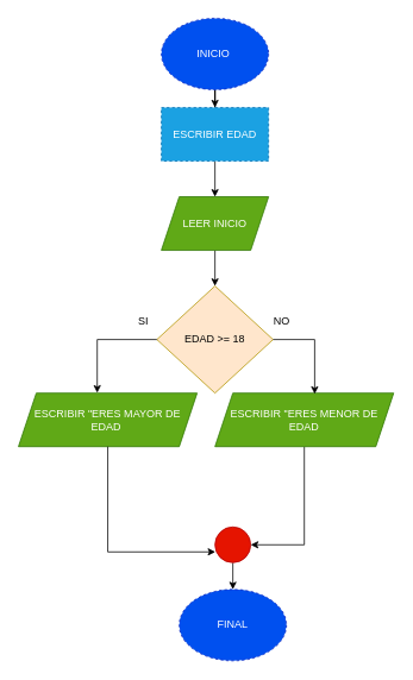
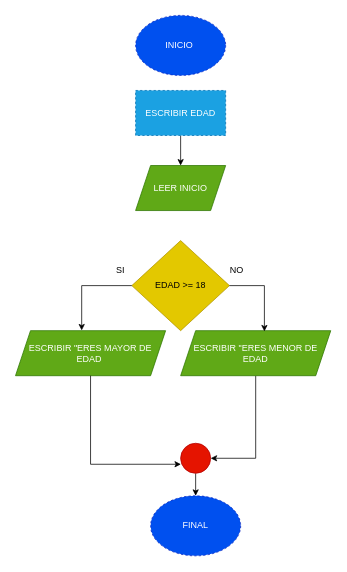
- <mxCell id="2" value="" style="edgeStyle=orthogonalEdgeStyle;rounded=0;orthogonalLoop=1;jettySize=auto;html=1;" parent="1" source="3" target="10" edge="1"><mxGeometry relative="1" as="geometry" /></mxCell>
- <mxCell id="5" value="" style="edgeStyle=orthogonalEdgeStyle;rounded=0;orthogonalLoop=1;jettySize=auto;html=1;" parent="1" source="6" target="7" edge="1"><mxGeometry relative="1" as="geometry" /></mxCell>
- <mxCell id="7" value="EDAD &amp;gt;= 18" style="rhombus;whiteSpace=wrap;html=1;fillColor=#ffe6cc;fontColor=#000000;strokeColor=#B09500;" parent="1" vertex="1"><mxGeometry x="175" y="320" width="130" height="120" as="geometry" /></mxCell>
+ <mxCell id="7" value="EDAD &amp;gt;= 18" style="rhombus;whiteSpace=wrap;html=1;fillColor=#e3c800;fontColor=#000000;strokeColor=#B09500;" parent="1" vertex="1"><mxGeometry x="175" y="320" width="130" height="120" as="geometry" /></mxCell>
